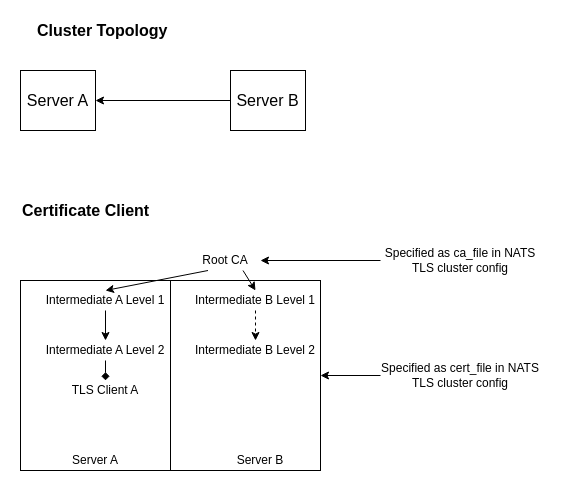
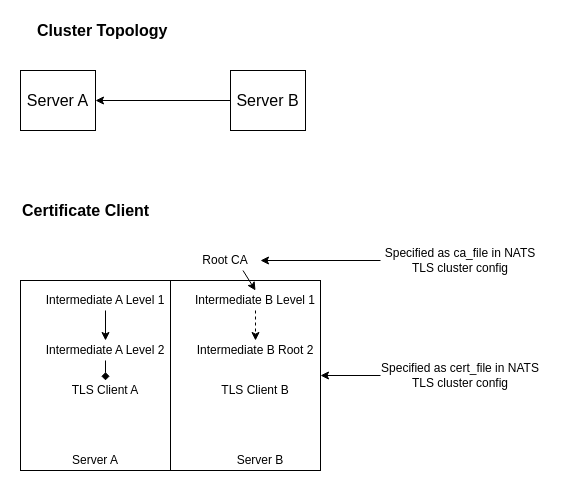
- <mxCell id="12" value="" style="endArrow=classic;html=1;exitX=0.25;exitY=1;exitDx=0;exitDy=0;entryX=0.5;entryY=0;entryDx=0;entryDy=0;" edge="1" parent="1" source="4" target="5"><mxGeometry width="50" height="50" relative="1" as="geometry"><mxPoint x="202.5" y="280" as="sourcePoint" /><mxPoint x="265" y="300" as="targetPoint" /></mxGeometry></mxCell>
- <mxCell id="8" value="Intermediate B Level 2" style="text;html=1;strokeColor=none;fillColor=none;align=center;verticalAlign=middle;whiteSpace=wrap;rounded=0;" vertex="1" parent="1"><mxGeometry x="190" y="340" width="130" height="20" as="geometry" /></mxCell>
+ <mxCell id="8" value="Intermediate B Root 2" style="text;html=1;strokeColor=none;fillColor=none;align=center;verticalAlign=middle;whiteSpace=wrap;rounded=0;" vertex="1" parent="1"><mxGeometry x="190" y="340" width="130" height="20" as="geometry" /></mxCell>
+ <mxCell id="10" value="TLS Client B" style="text;html=1;strokeColor=none;fillColor=none;align=center;verticalAlign=middle;whiteSpace=wrap;rounded=0;" vertex="1" parent="1"><mxGeometry x="190" y="380" width="130" height="20" as="geometry" /></mxCell>
